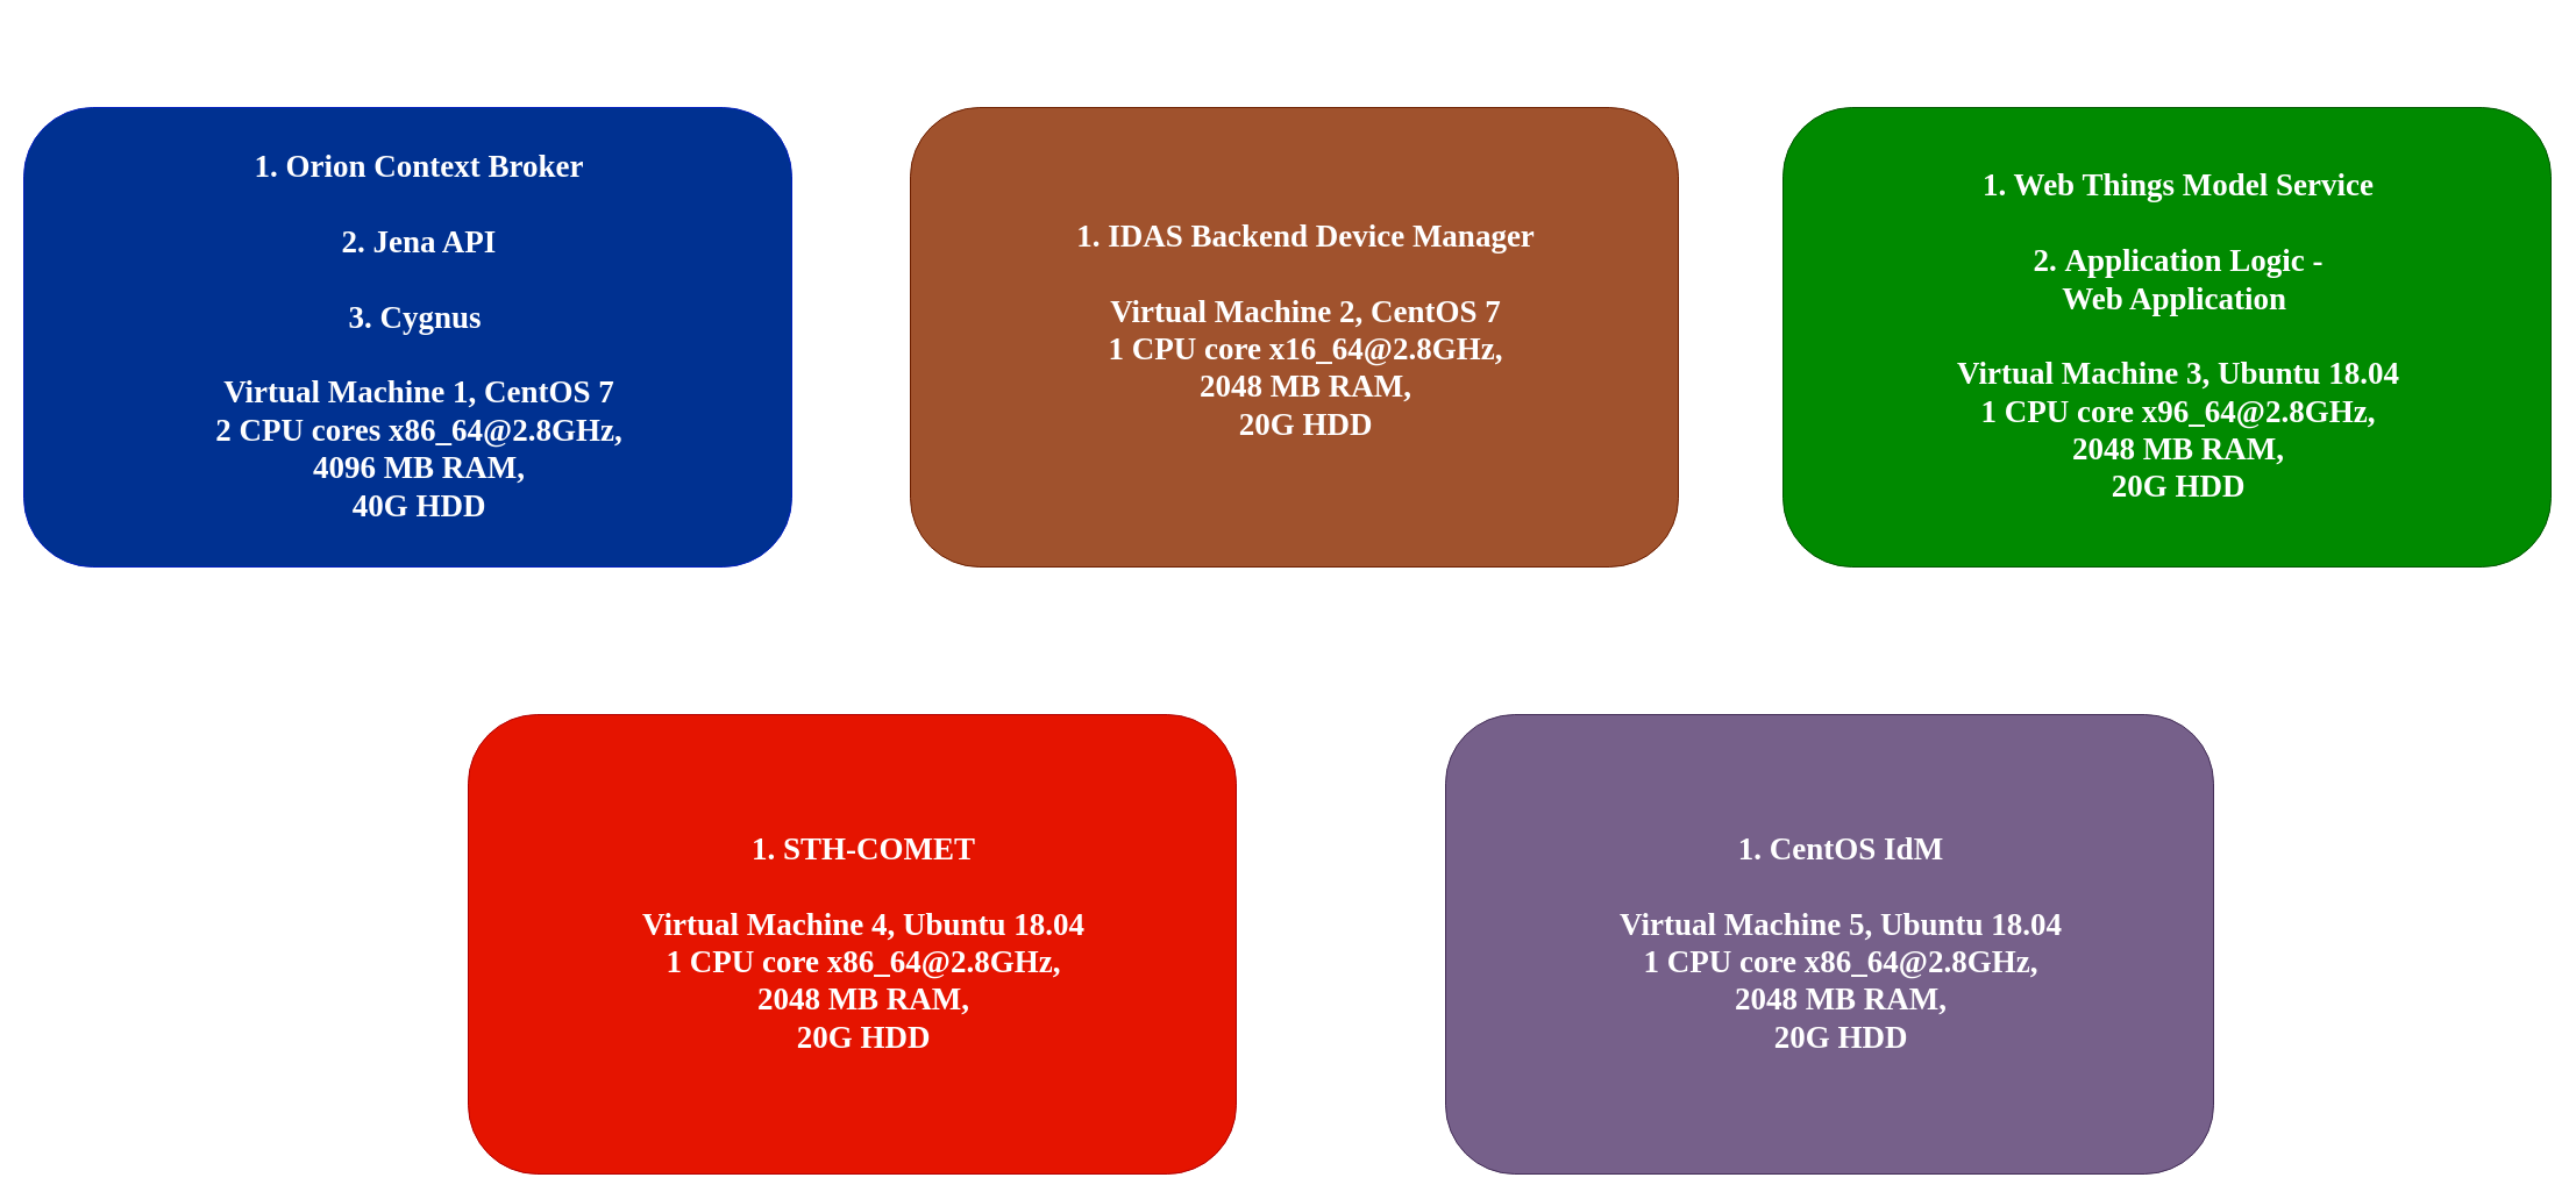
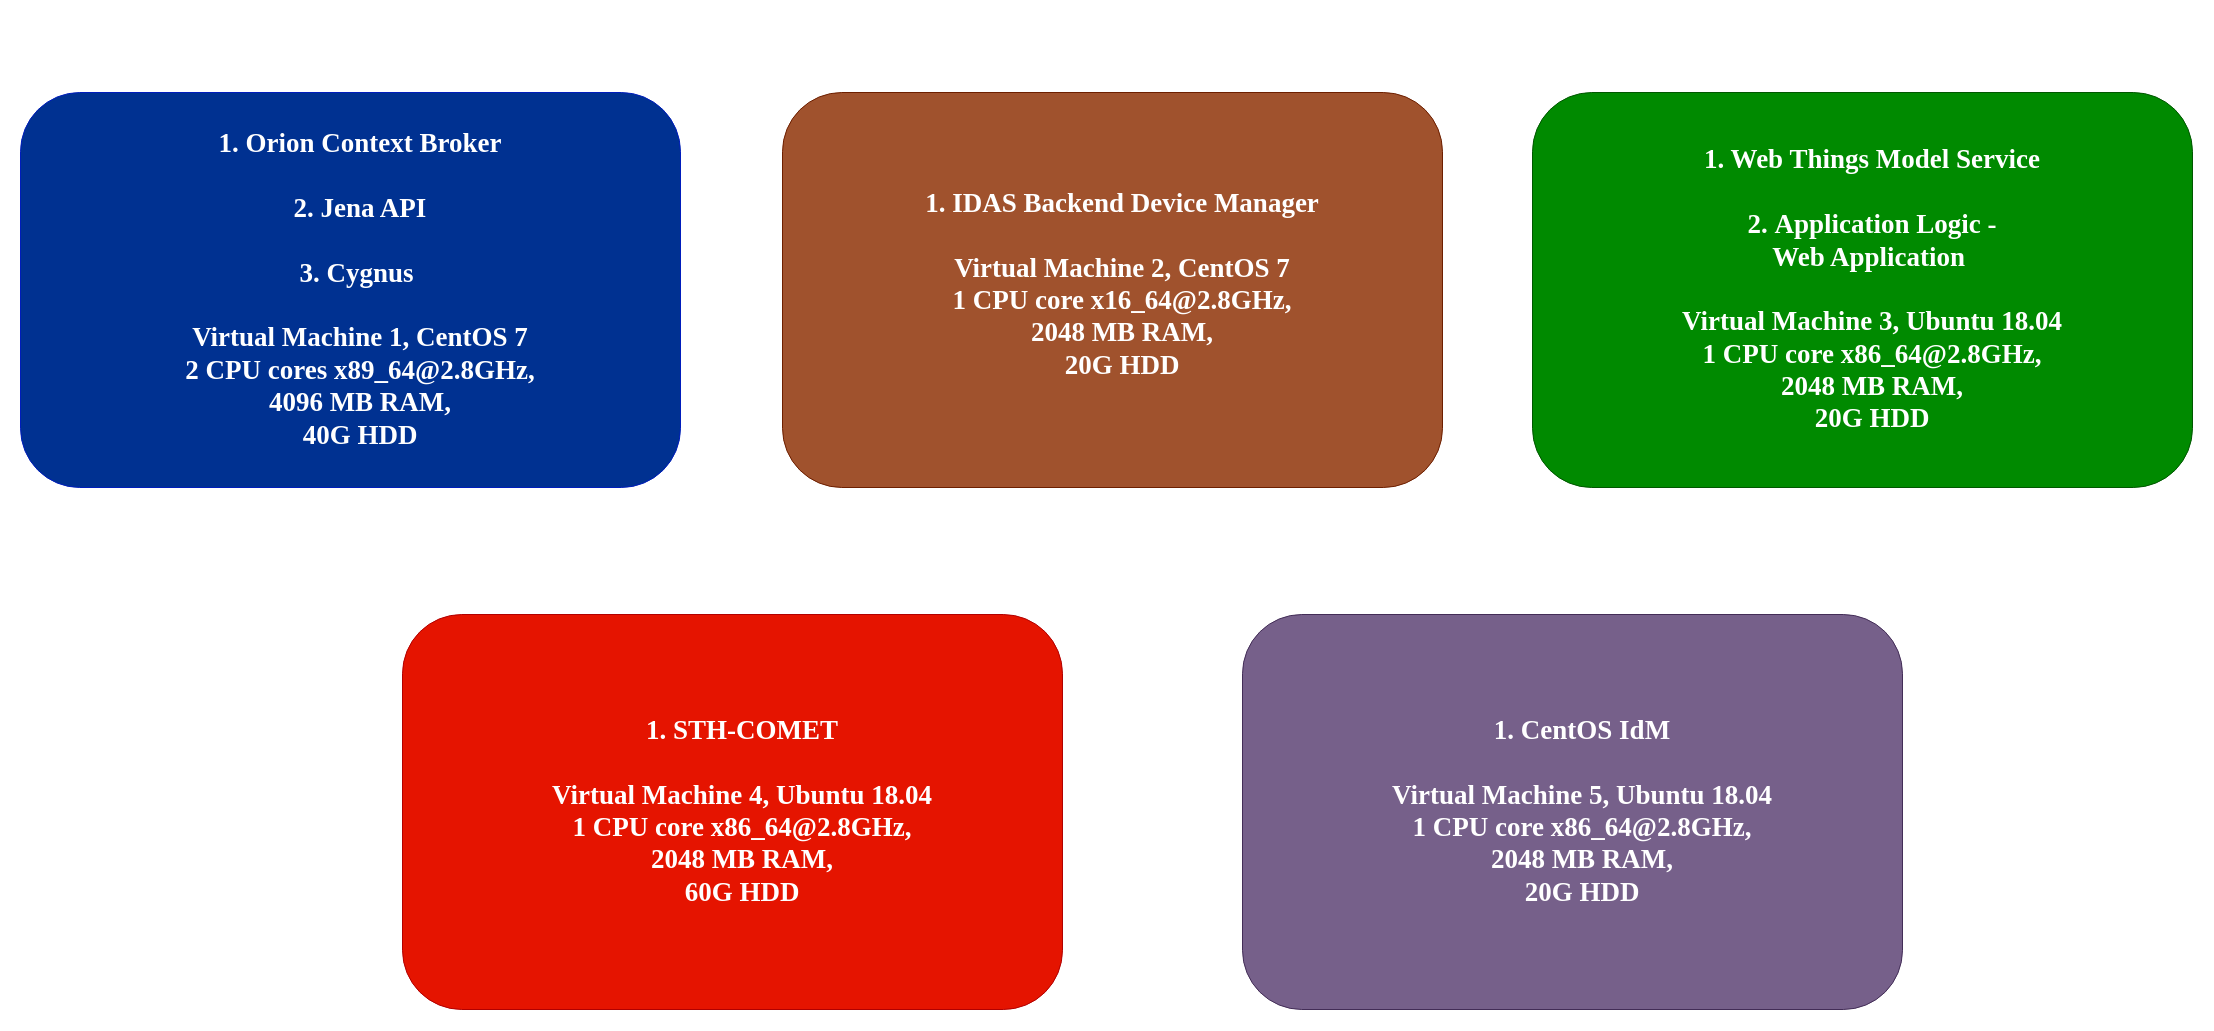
- <mxCell id="3" value="&lt;font face=&quot;Verdana&quot; style=&quot;font-size: 27px&quot;&gt;&lt;b&gt;&lt;font color=&quot;#ffffff&quot;&gt;&lt;span&gt;&lt;br&gt;&lt;br&gt;&lt;br&gt;1. Orion Context Broker&lt;br&gt;&lt;br&gt;2. Jena API&lt;br&gt;&lt;br&gt;3. Cygnus&amp;nbsp;&lt;br&gt;&lt;/span&gt;&lt;br&gt;&lt;span&gt;Virtual Machine 1, CentOS 7&lt;br&gt;&lt;/span&gt;&lt;/font&gt;&lt;/b&gt;&lt;span&gt;&lt;b&gt;&lt;font color=&quot;#ffffff&quot;&gt;2 CPU cores x86_64@2.8GHz,&lt;br&gt;4096 MB RAM,&lt;br&gt;40G HDD&lt;/font&gt;&lt;/b&gt;&lt;br&gt;&lt;/span&gt;&lt;/font&gt;" style="text;html=1;strokeColor=none;fillColor=none;align=center;verticalAlign=middle;whiteSpace=wrap;rounded=0;" vertex="1" parent="1"><mxGeometry x="70" y="25" width="580" height="430" as="geometry" /></mxCell>
+ <mxCell id="3" value="&lt;font face=&quot;Verdana&quot; style=&quot;font-size: 27px&quot;&gt;&lt;b&gt;&lt;font color=&quot;#ffffff&quot;&gt;&lt;span&gt;&lt;br&gt;&lt;br&gt;&lt;br&gt;1. Orion Context Broker&lt;br&gt;&lt;br&gt;2. Jena API&lt;br&gt;&lt;br&gt;3. Cygnus&amp;nbsp;&lt;br&gt;&lt;/span&gt;&lt;br&gt;&lt;span&gt;Virtual Machine 1, CentOS 7&lt;br&gt;&lt;/span&gt;&lt;/font&gt;&lt;/b&gt;&lt;span&gt;&lt;b&gt;&lt;font color=&quot;#ffffff&quot;&gt;2 CPU cores x89_64@2.8GHz,&lt;br&gt;4096 MB RAM,&lt;br&gt;40G HDD&lt;/font&gt;&lt;/b&gt;&lt;br&gt;&lt;/span&gt;&lt;/font&gt;" style="text;html=1;strokeColor=none;fillColor=none;align=center;verticalAlign=middle;whiteSpace=wrap;rounded=0;" vertex="1" parent="1"><mxGeometry x="70" y="25" width="580" height="430" as="geometry" /></mxCell>
- <mxCell id="5" value="&lt;font color=&quot;#ffffff&quot;&gt;&lt;font face=&quot;Verdana&quot; style=&quot;font-size: 27px&quot;&gt;&lt;b&gt;&lt;span&gt;&lt;br&gt;&lt;br&gt;&lt;br&gt;1. Web Things Model Service&lt;br&gt;&lt;br&gt;2.&amp;nbsp;&lt;/span&gt;&lt;/b&gt;&lt;/font&gt;&lt;b style=&quot;font-family: &amp;#34;verdana&amp;#34; ; font-size: 27px&quot;&gt;Application Logic -&lt;/b&gt;&lt;/font&gt;&lt;font face=&quot;Verdana&quot; style=&quot;font-size: 27px&quot;&gt;&lt;b&gt;&lt;font color=&quot;#ffffff&quot;&gt;&lt;span&gt;&lt;br&gt;Web Application&amp;nbsp;&lt;br&gt;&lt;/span&gt;&lt;br&gt;&lt;span&gt;Virtual Machine 3, Ubuntu 18.04&lt;br&gt;&lt;/span&gt;&lt;/font&gt;&lt;/b&gt;&lt;span&gt;&lt;b&gt;&lt;font color=&quot;#ffffff&quot;&gt;1 CPU core x96_64@2.8GHz,&lt;br&gt;2048 MB RAM,&lt;br&gt;20G HDD&lt;/font&gt;&lt;/b&gt;&lt;br&gt;&lt;/span&gt;&lt;/font&gt;" style="text;html=1;strokeColor=none;fillColor=none;align=center;verticalAlign=middle;whiteSpace=wrap;rounded=0;" vertex="1" parent="1"><mxGeometry x="1582" y="25" width="580" height="430" as="geometry" /></mxCell>
+ <mxCell id="5" value="&lt;font color=&quot;#ffffff&quot;&gt;&lt;font face=&quot;Verdana&quot; style=&quot;font-size: 27px&quot;&gt;&lt;b&gt;&lt;span&gt;&lt;br&gt;&lt;br&gt;&lt;br&gt;1. Web Things Model Service&lt;br&gt;&lt;br&gt;2.&amp;nbsp;&lt;/span&gt;&lt;/b&gt;&lt;/font&gt;&lt;b style=&quot;font-family: &amp;#34;verdana&amp;#34; ; font-size: 27px&quot;&gt;Application Logic -&lt;/b&gt;&lt;/font&gt;&lt;font face=&quot;Verdana&quot; style=&quot;font-size: 27px&quot;&gt;&lt;b&gt;&lt;font color=&quot;#ffffff&quot;&gt;&lt;span&gt;&lt;br&gt;Web Application&amp;nbsp;&lt;br&gt;&lt;/span&gt;&lt;br&gt;&lt;span&gt;Virtual Machine 3, Ubuntu 18.04&lt;br&gt;&lt;/span&gt;&lt;/font&gt;&lt;/b&gt;&lt;span&gt;&lt;b&gt;&lt;font color=&quot;#ffffff&quot;&gt;1 CPU core x86_64@2.8GHz,&lt;br&gt;2048 MB RAM,&lt;br&gt;20G HDD&lt;/font&gt;&lt;/b&gt;&lt;br&gt;&lt;/span&gt;&lt;/font&gt;" style="text;html=1;strokeColor=none;fillColor=none;align=center;verticalAlign=middle;whiteSpace=wrap;rounded=0;" vertex="1" parent="1"><mxGeometry x="1582" y="25" width="580" height="430" as="geometry" /></mxCell>
- <mxCell id="11" value="&lt;font color=&quot;#ffffff&quot;&gt;&lt;font face=&quot;Verdana&quot; style=&quot;font-size: 27px&quot;&gt;&lt;b&gt;&lt;span&gt;&lt;br&gt;&lt;br&gt;&lt;br&gt;1. STH-COMET&lt;/span&gt;&lt;/b&gt;&lt;/font&gt;&lt;/font&gt;&lt;font face=&quot;Verdana&quot; style=&quot;font-size: 27px&quot;&gt;&lt;b&gt;&lt;font color=&quot;#ffffff&quot;&gt;&lt;span&gt;&lt;br&gt;&lt;/span&gt;&lt;br&gt;&lt;span&gt;Virtual Machine 4, Ubuntu 18.04&lt;br&gt;&lt;/span&gt;&lt;/font&gt;&lt;/b&gt;&lt;span&gt;&lt;b&gt;&lt;font color=&quot;#ffffff&quot;&gt;1 CPU core x86_64@2.8GHz,&lt;br&gt;2048 MB RAM,&lt;br&gt;20G HDD&lt;/font&gt;&lt;/b&gt;&lt;br&gt;&lt;/span&gt;&lt;/font&gt;" style="text;html=1;strokeColor=none;fillColor=none;align=center;verticalAlign=middle;whiteSpace=wrap;rounded=0;" vertex="1" parent="1"><mxGeometry x="452" y="547" width="580" height="430" as="geometry" /></mxCell>
+ <mxCell id="11" value="&lt;font color=&quot;#ffffff&quot;&gt;&lt;font face=&quot;Verdana&quot; style=&quot;font-size: 27px&quot;&gt;&lt;b&gt;&lt;span&gt;&lt;br&gt;&lt;br&gt;&lt;br&gt;1. STH-COMET&lt;/span&gt;&lt;/b&gt;&lt;/font&gt;&lt;/font&gt;&lt;font face=&quot;Verdana&quot; style=&quot;font-size: 27px&quot;&gt;&lt;b&gt;&lt;font color=&quot;#ffffff&quot;&gt;&lt;span&gt;&lt;br&gt;&lt;/span&gt;&lt;br&gt;&lt;span&gt;Virtual Machine 4, Ubuntu 18.04&lt;br&gt;&lt;/span&gt;&lt;/font&gt;&lt;/b&gt;&lt;span&gt;&lt;b&gt;&lt;font color=&quot;#ffffff&quot;&gt;1 CPU core x86_64@2.8GHz,&lt;br&gt;2048 MB RAM,&lt;br&gt;60G HDD&lt;/font&gt;&lt;/b&gt;&lt;br&gt;&lt;/span&gt;&lt;/font&gt;" style="text;html=1;strokeColor=none;fillColor=none;align=center;verticalAlign=middle;whiteSpace=wrap;rounded=0;" vertex="1" parent="1"><mxGeometry x="452" y="547" width="580" height="430" as="geometry" /></mxCell>
